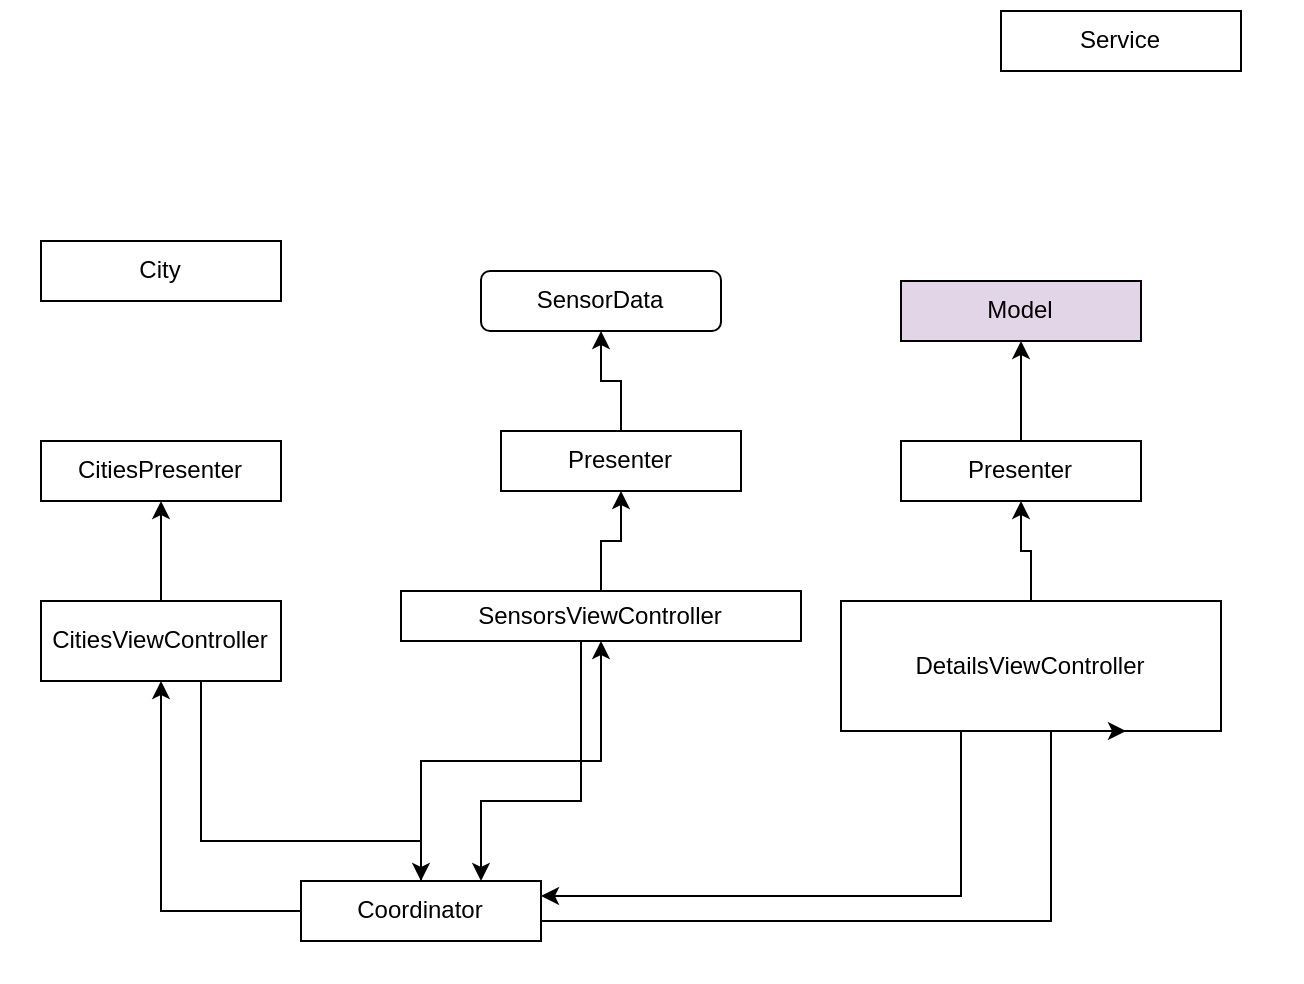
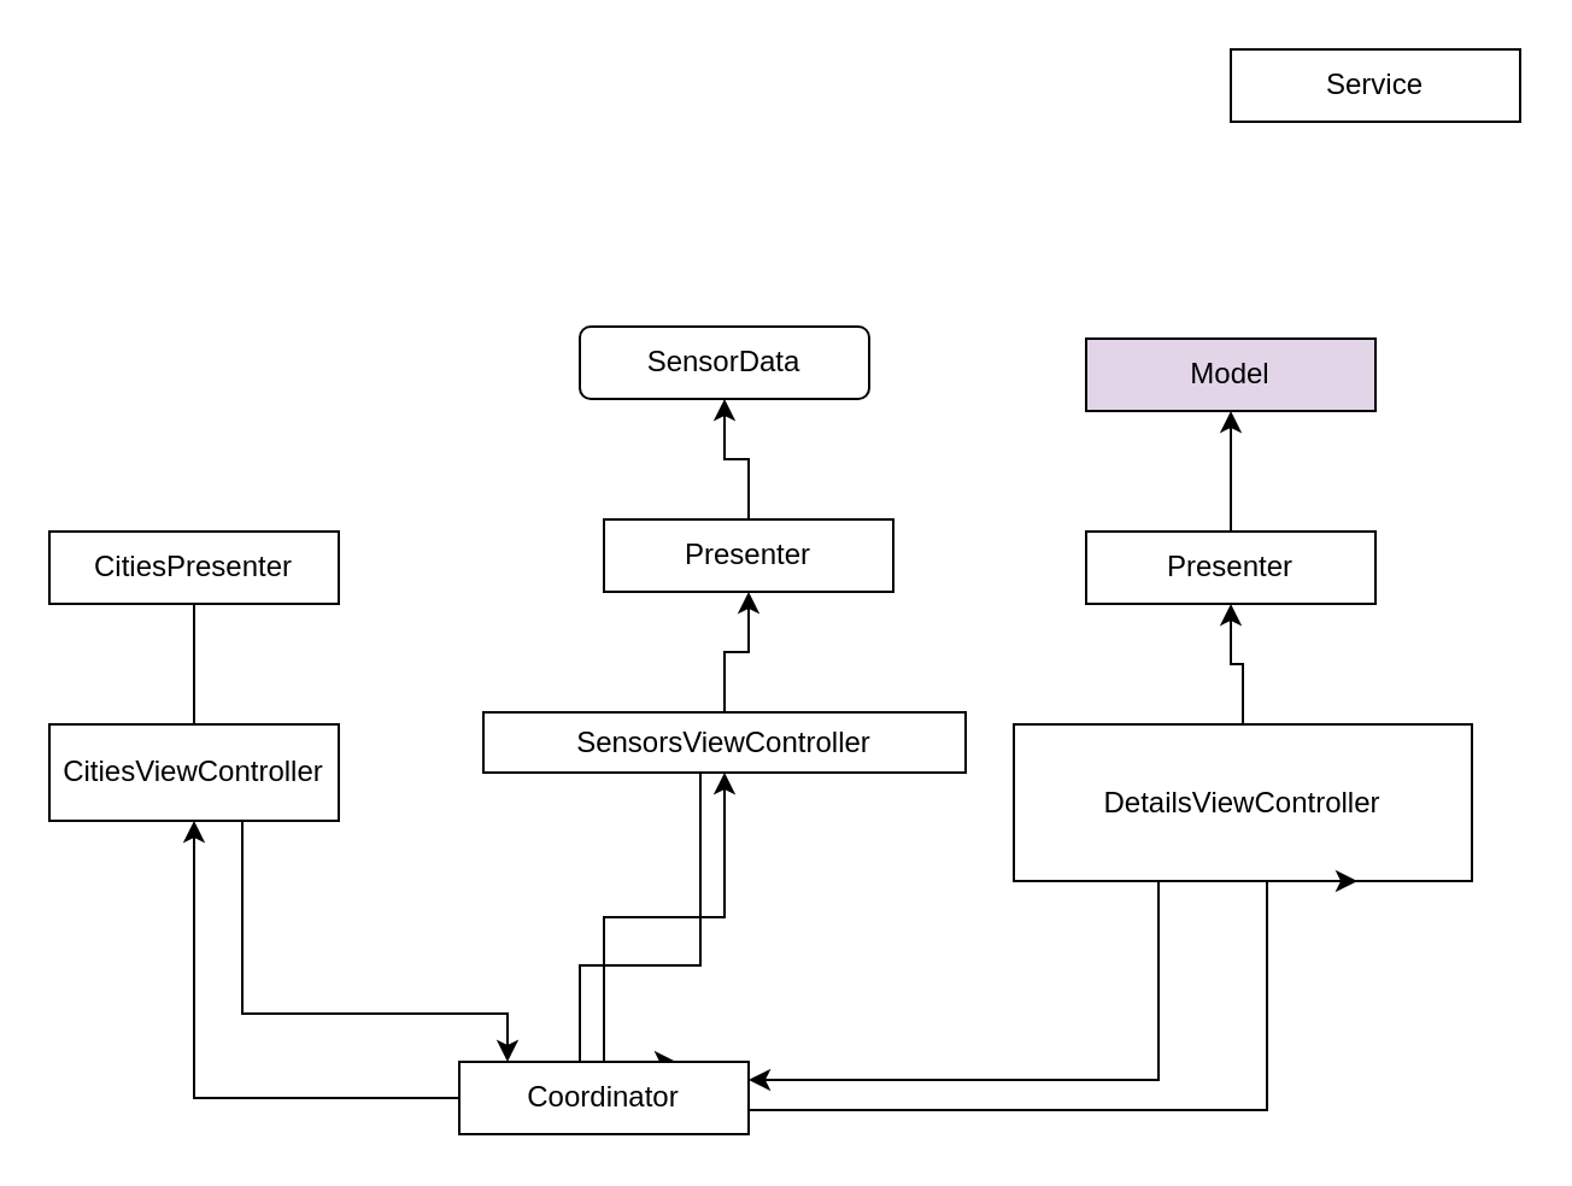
- <mxCell id="19" value="Service" style="rounded=0;whiteSpace=wrap;html=1;" vertex="1" parent="1"><mxGeometry x="500" y="5" width="120" height="30" as="geometry" /></mxCell>
+ <mxCell id="19" value="Service" style="rounded=0;whiteSpace=wrap;html=1;" vertex="1" parent="1"><mxGeometry x="510" y="20" width="120" height="30" as="geometry" /></mxCell>
- <mxCell id="16" value="City" style="rounded=0;whiteSpace=wrap;html=1;" vertex="1" parent="1"><mxGeometry x="20" y="120" width="120" height="30" as="geometry" /></mxCell>
- <mxCell id="2" style="edgeStyle=orthogonalEdgeStyle;rounded=0;orthogonalLoop=1;jettySize=auto;html=1;entryX=0.5;entryY=1;entryDx=0;entryDy=0;" edge="1" parent="1" source="4" target="11"><mxGeometry relative="1" as="geometry" /></mxCell>
+ <mxCell id="2" style="edgeStyle=orthogonalEdgeStyle;rounded=0;orthogonalLoop=1;jettySize=auto;html=1;entryX=0.5;entryY=1;entryDx=0;entryDy=0;endArrow=none;" edge="1" parent="1" source="4" target="11"><mxGeometry relative="1" as="geometry" /></mxCell>
- <mxCell id="23" value="Coordinator" style="rounded=0;whiteSpace=wrap;html=1;" vertex="1" parent="1"><mxGeometry x="150" y="440" width="120" height="30" as="geometry" /></mxCell>
+ <mxCell id="23" value="Coordinator" style="rounded=0;whiteSpace=wrap;html=1;" vertex="1" parent="1"><mxGeometry x="190" y="440" width="120" height="30" as="geometry" /></mxCell>
